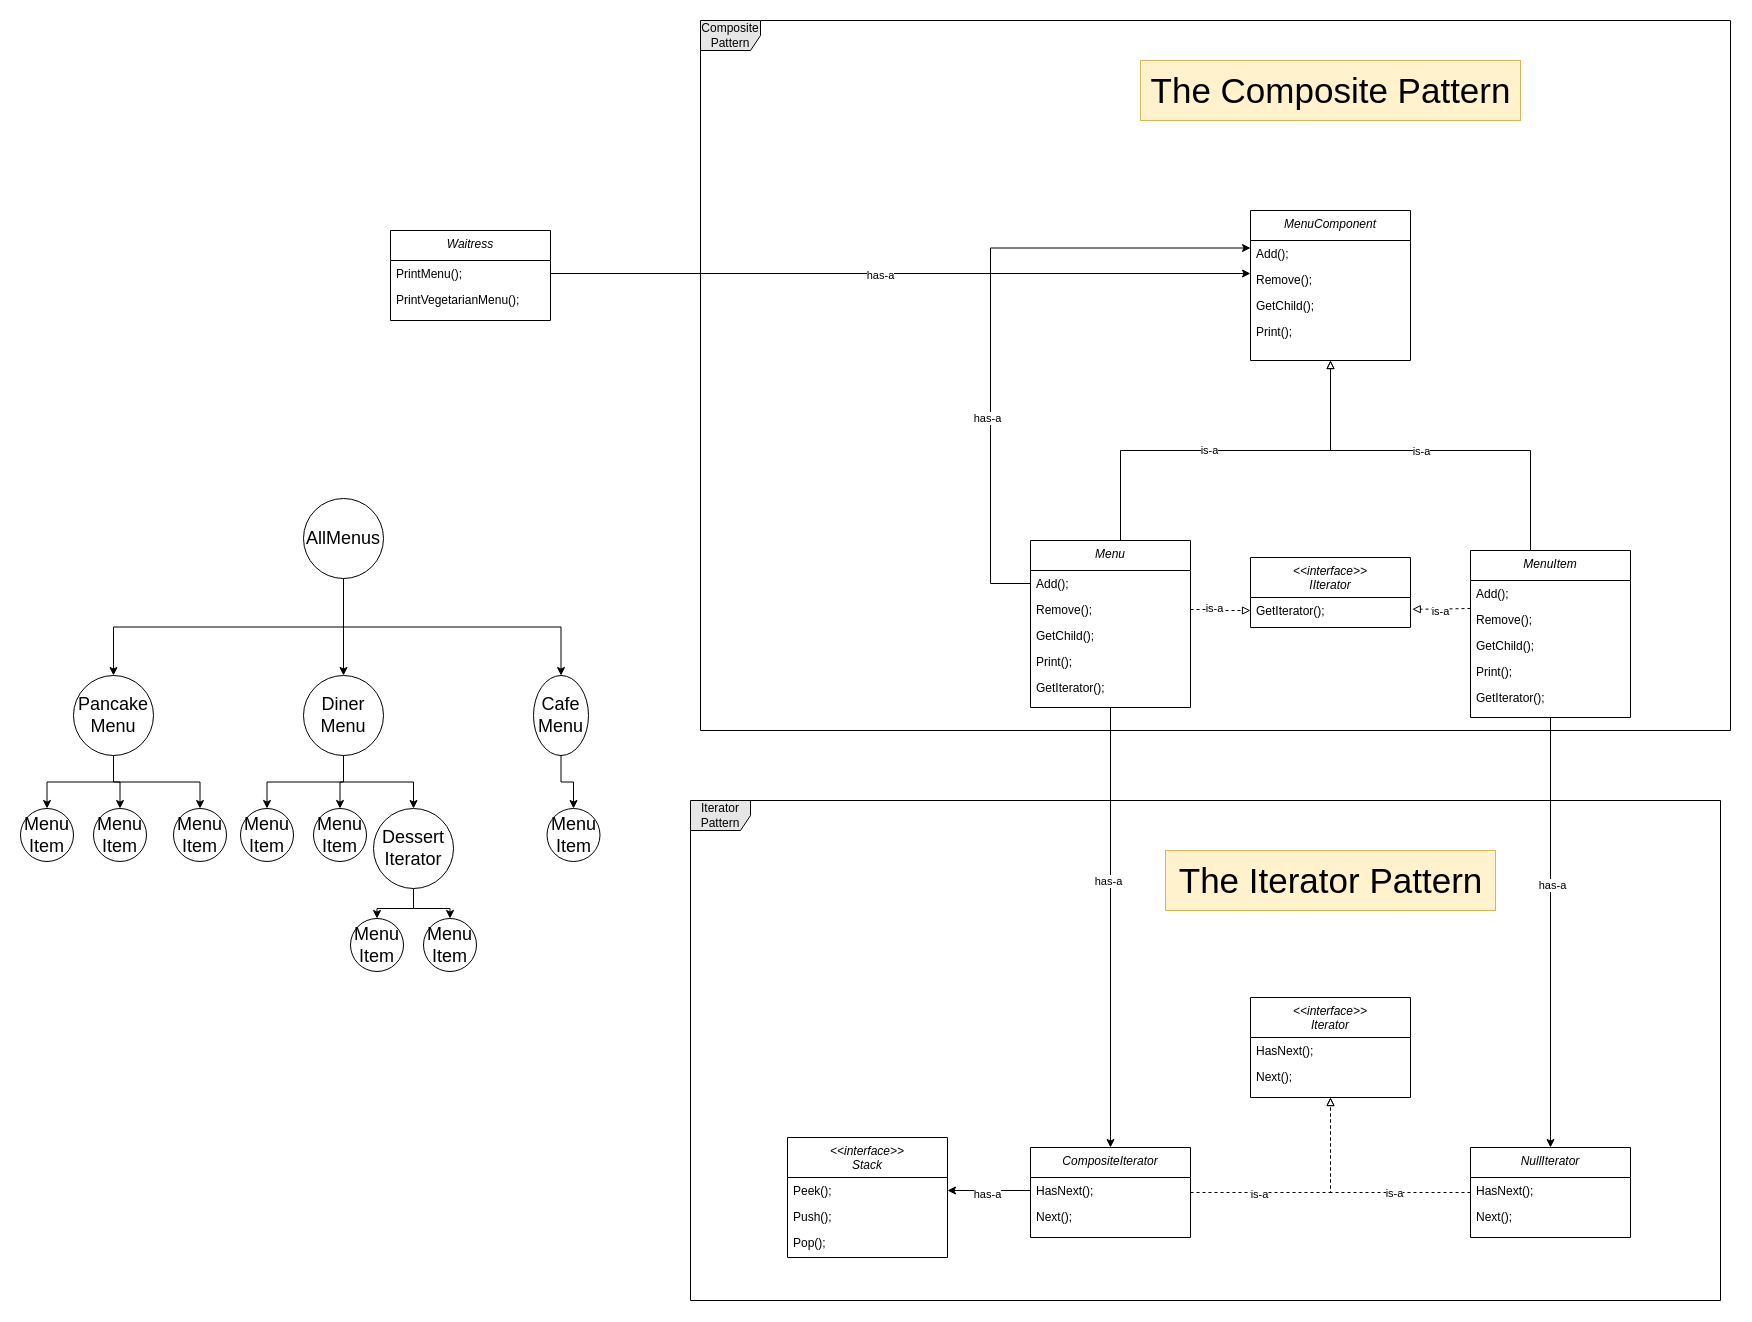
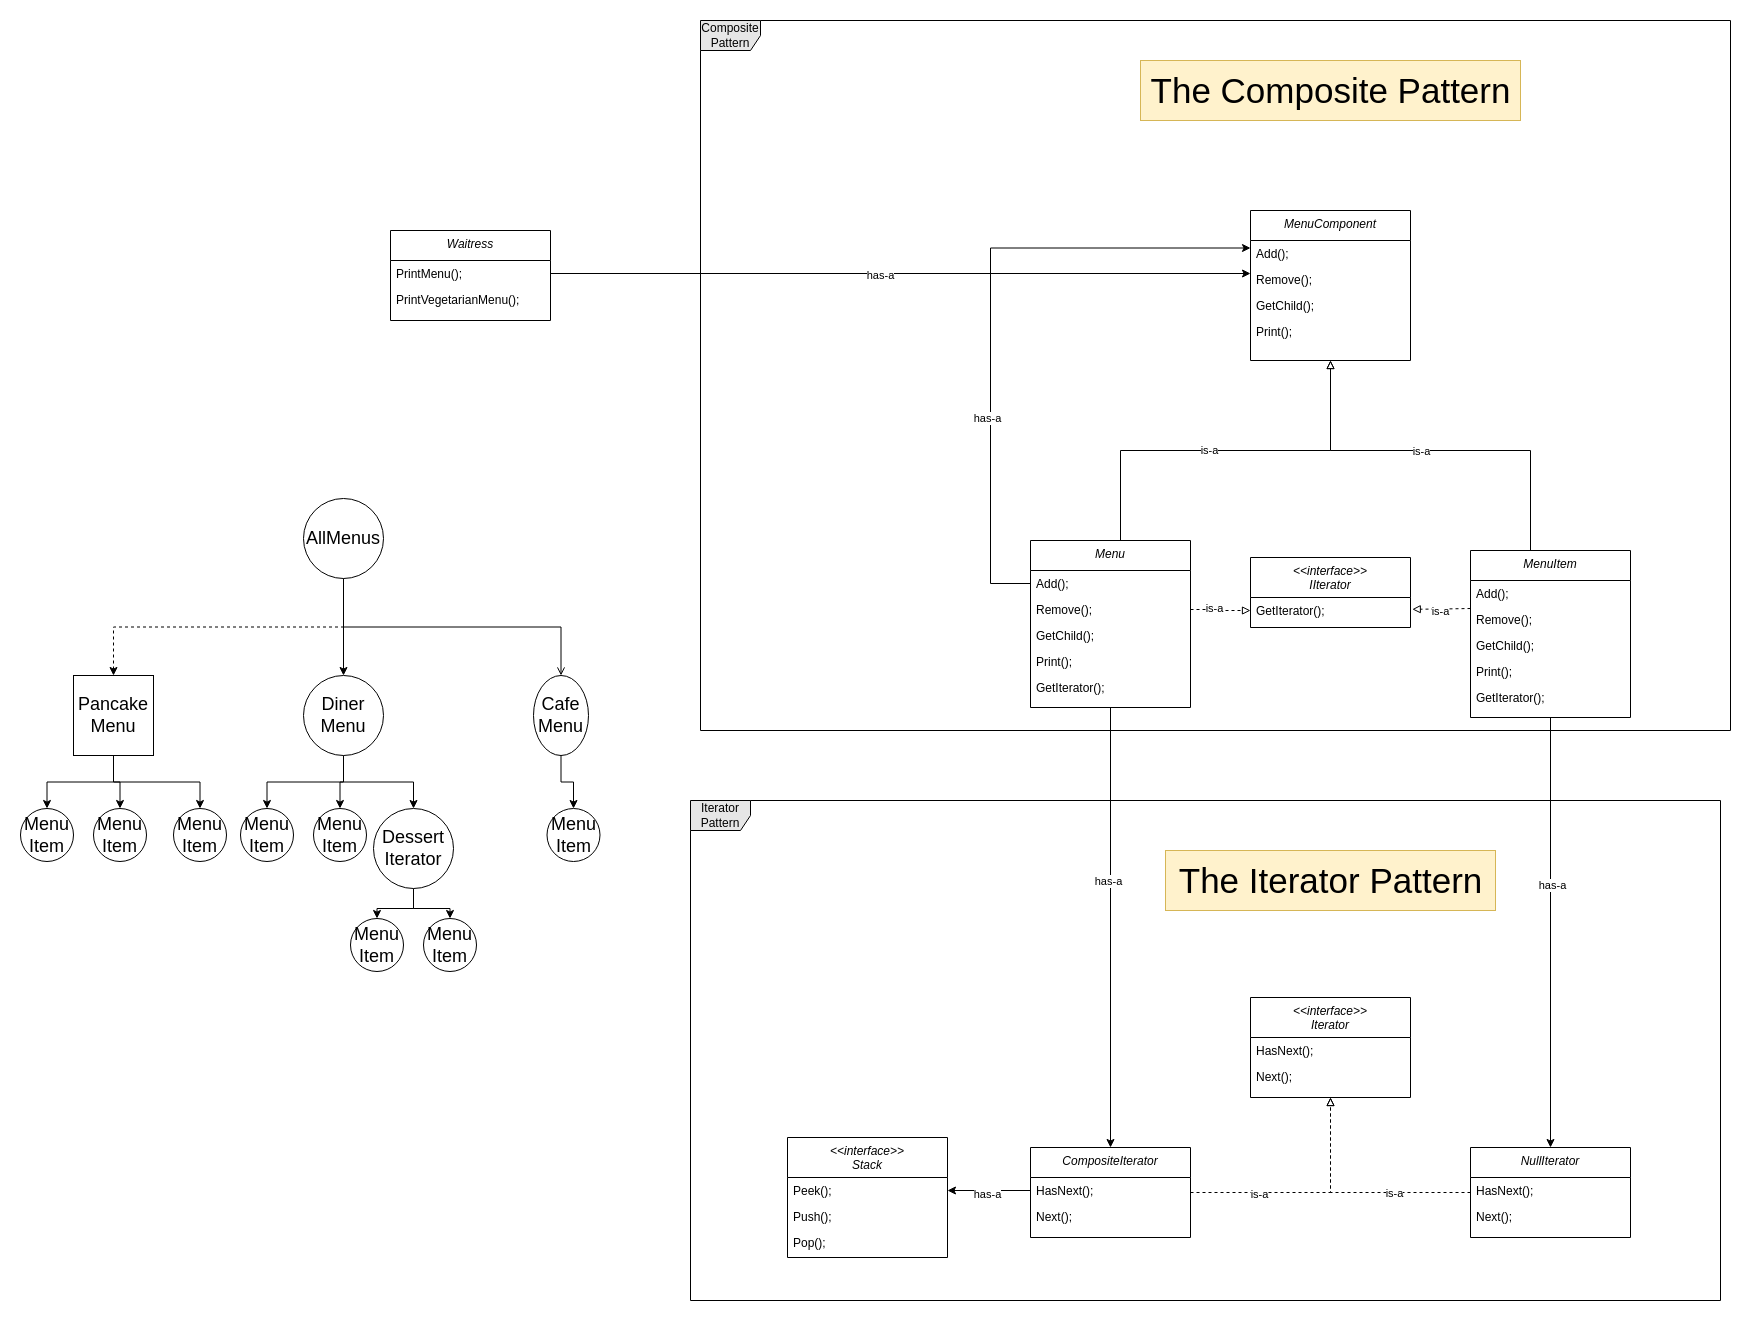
- <mxCell id="65" style="edgeStyle=orthogonalEdgeStyle;rounded=0;orthogonalLoop=1;jettySize=auto;html=1;exitX=0.5;exitY=1;exitDx=0;exitDy=0;entryX=0.5;entryY=0;entryDx=0;entryDy=0;" edge="1" parent="1" source="66" target="70"><mxGeometry relative="1" as="geometry" /></mxCell>
+ <mxCell id="65" style="edgeStyle=orthogonalEdgeStyle;rounded=0;orthogonalLoop=1;jettySize=auto;html=1;exitX=0.5;exitY=1;exitDx=0;exitDy=0;entryX=0.5;entryY=0;entryDx=0;entryDy=0;dashed=1;" edge="1" parent="1" source="66" target="70"><mxGeometry relative="1" as="geometry" /></mxCell>
- <mxCell id="64" style="edgeStyle=orthogonalEdgeStyle;rounded=0;orthogonalLoop=1;jettySize=auto;html=1;exitX=0.5;exitY=1;exitDx=0;exitDy=0;entryX=0.5;entryY=0;entryDx=0;entryDy=0;" edge="1" parent="1" source="66" target="76"><mxGeometry relative="1" as="geometry" /></mxCell>
+ <mxCell id="64" style="edgeStyle=orthogonalEdgeStyle;rounded=0;orthogonalLoop=1;jettySize=auto;html=1;exitX=0.5;exitY=1;exitDx=0;exitDy=0;entryX=0.5;entryY=0;entryDx=0;entryDy=0;endArrow=open;" edge="1" parent="1" source="66" target="76"><mxGeometry relative="1" as="geometry" /></mxCell>
- <mxCell id="70" value="Pancake&lt;br&gt;Menu" style="ellipse;whiteSpace=wrap;html=1;aspect=fixed;fontSize=18;" vertex="1" parent="1"><mxGeometry x="73" y="675" width="80" height="80" as="geometry" /></mxCell>
+ <mxCell id="70" value="Pancake&lt;br&gt;Menu" style="whiteSpace=wrap;html=1;aspect=fixed;fontSize=18;rounded=0;" vertex="1" parent="1"><mxGeometry x="73" y="675" width="80" height="80" as="geometry" /></mxCell>
